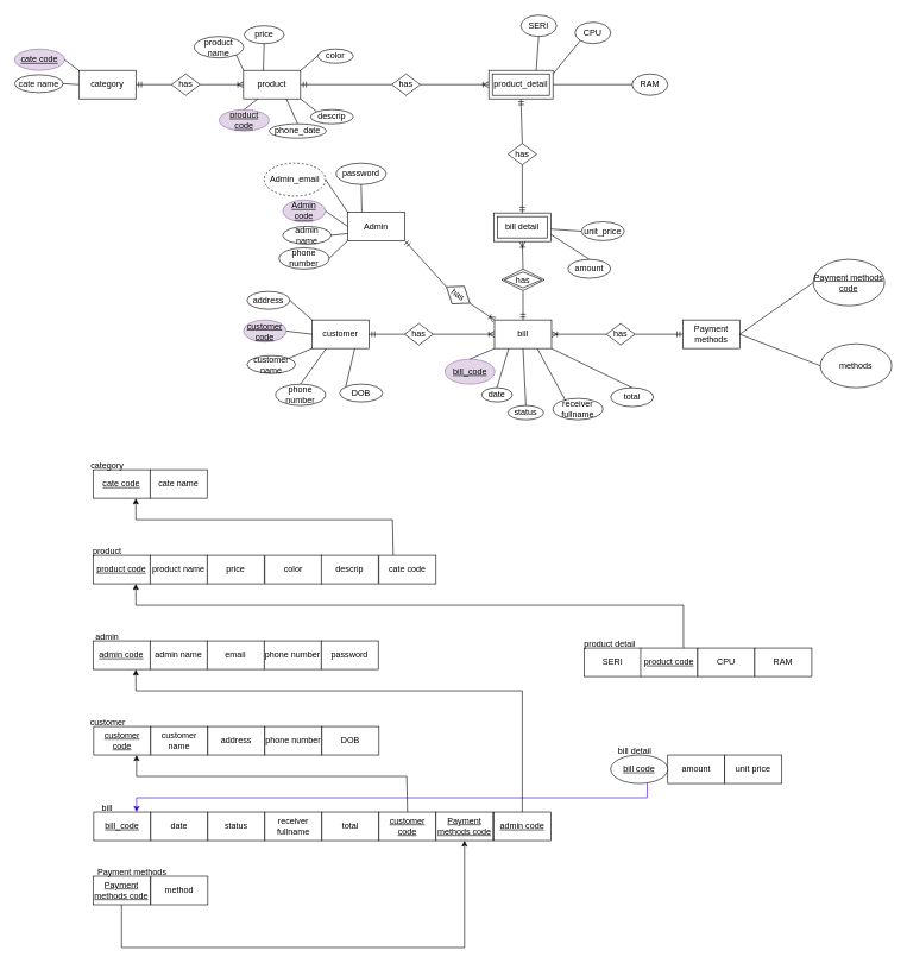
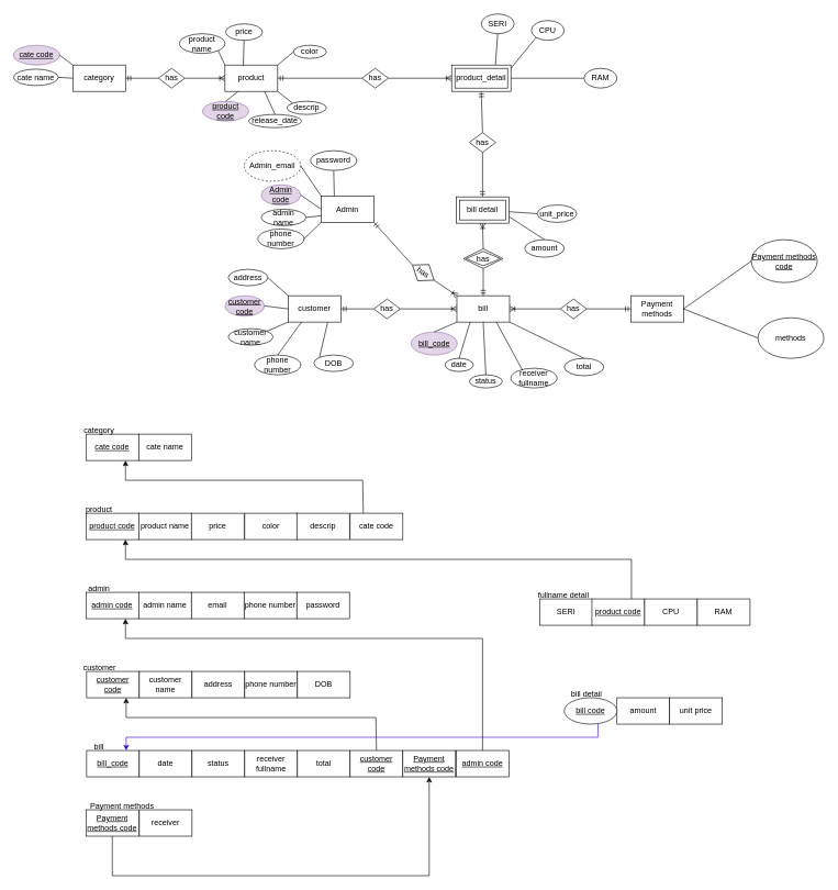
- <mxCell id="28" value="phone_date" style="ellipse;whiteSpace=wrap;html=1;" parent="1" vertex="1"><mxGeometry x="377" y="173" width="80" height="20" as="geometry" /></mxCell>
+ <mxCell id="28" value="release_date" style="ellipse;whiteSpace=wrap;html=1;" parent="1" vertex="1"><mxGeometry x="377" y="173" width="80" height="20" as="geometry" /></mxCell>
- <mxCell id="103" value="product detail" style="text;html=1;strokeColor=none;fillColor=none;align=center;verticalAlign=middle;whiteSpace=wrap;rounded=0;" parent="1" vertex="1"><mxGeometry x="780" y="898" width="150" height="10" as="geometry" /></mxCell>
+ <mxCell id="103" value="fullname detail" style="text;html=1;strokeColor=none;fillColor=none;align=center;verticalAlign=middle;whiteSpace=wrap;rounded=0;" parent="1" vertex="1"><mxGeometry x="780" y="898" width="150" height="10" as="geometry" /></mxCell>
- <mxCell id="126" value="method" style="rounded=0;whiteSpace=wrap;html=1;" parent="1" vertex="1"><mxGeometry x="211" y="1228" width="80" height="40" as="geometry" /></mxCell>
+ <mxCell id="126" value="receiver" style="rounded=0;whiteSpace=wrap;html=1;" parent="1" vertex="1"><mxGeometry x="211" y="1228" width="80" height="40" as="geometry" /></mxCell>
